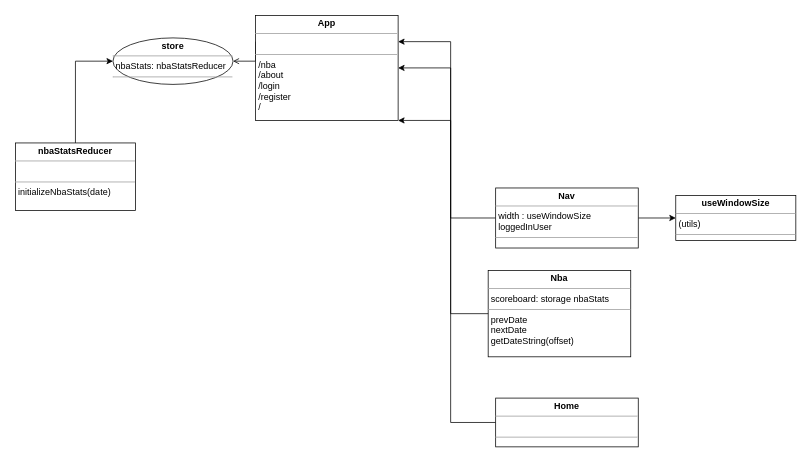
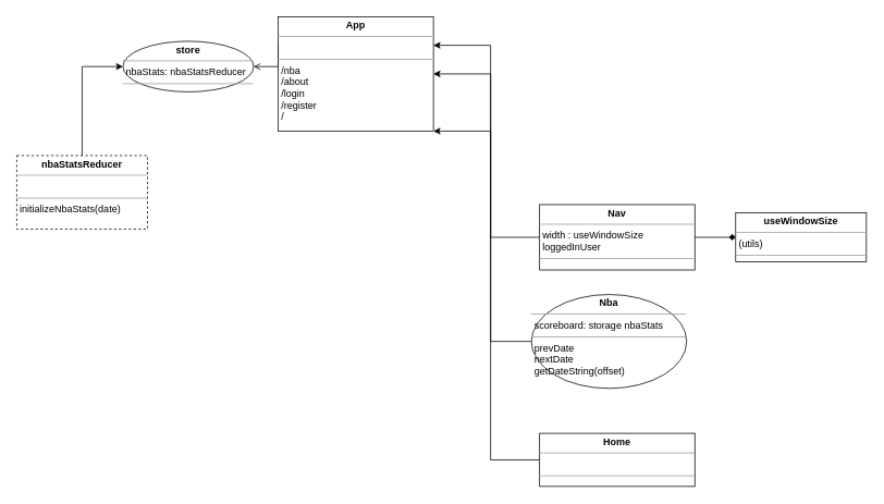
- <mxCell id="14" value="&lt;p style=&quot;margin: 0px ; margin-top: 4px ; text-align: center&quot;&gt;&lt;b&gt;nbaStatsReducer&lt;/b&gt;&lt;/p&gt;&lt;hr size=&quot;1&quot;&gt;&lt;p style=&quot;margin: 0px ; margin-left: 4px&quot;&gt;&lt;br&gt;&lt;/p&gt;&lt;hr size=&quot;1&quot;&gt;&lt;p style=&quot;margin: 0px ; margin-left: 4px&quot;&gt;initializeNbaStats(date)&lt;/p&gt;" style="verticalAlign=top;align=left;overflow=fill;fontSize=12;fontFamily=Helvetica;html=1;" vertex="1" parent="1"><mxGeometry x="20" y="190" width="160" height="90" as="geometry" /></mxCell>
+ <mxCell id="14" value="&lt;p style=&quot;margin: 0px ; margin-top: 4px ; text-align: center&quot;&gt;&lt;b&gt;nbaStatsReducer&lt;/b&gt;&lt;/p&gt;&lt;hr size=&quot;1&quot;&gt;&lt;p style=&quot;margin: 0px ; margin-left: 4px&quot;&gt;&lt;br&gt;&lt;/p&gt;&lt;hr size=&quot;1&quot;&gt;&lt;p style=&quot;margin: 0px ; margin-left: 4px&quot;&gt;initializeNbaStats(date)&lt;/p&gt;" style="verticalAlign=top;align=left;overflow=fill;fontSize=12;fontFamily=Helvetica;html=1;dashed=1;" vertex="1" parent="1"><mxGeometry x="20" y="190" width="160" height="90" as="geometry" /></mxCell>
- <mxCell id="4" style="edgeStyle=orthogonalEdgeStyle;rounded=0;orthogonalLoop=1;jettySize=auto;html=1;entryX=0;entryY=0.5;entryDx=0;entryDy=0;exitX=1;exitY=0.5;exitDx=0;exitDy=0;" edge="1" parent="1" source="8" target="12"><mxGeometry relative="1" as="geometry"><mxPoint x="1040" y="279" as="sourcePoint" /><mxPoint x="890" y="316.5" as="targetPoint" /></mxGeometry></mxCell>
+ <mxCell id="4" style="edgeStyle=orthogonalEdgeStyle;rounded=0;orthogonalLoop=1;jettySize=auto;html=1;entryX=0;entryY=0.5;entryDx=0;entryDy=0;exitX=1;exitY=0.5;exitDx=0;exitDy=0;endArrow=diamond;" edge="1" parent="1" source="8" target="12"><mxGeometry relative="1" as="geometry"><mxPoint x="1040" y="279" as="sourcePoint" /><mxPoint x="890" y="316.5" as="targetPoint" /></mxGeometry></mxCell>
- <mxCell id="11" value="&lt;p style=&quot;margin: 0px ; margin-top: 4px ; text-align: center&quot;&gt;&lt;b&gt;Nba&lt;/b&gt;&lt;/p&gt;&lt;hr size=&quot;1&quot;&gt;&lt;p style=&quot;margin: 0px ; margin-left: 4px&quot;&gt;scoreboard: storage nbaStats&lt;/p&gt;&lt;hr size=&quot;1&quot;&gt;&lt;p style=&quot;margin: 0px ; margin-left: 4px&quot;&gt;prevDate&lt;/p&gt;&lt;p style=&quot;margin: 0px ; margin-left: 4px&quot;&gt;nextDate&lt;/p&gt;&lt;p style=&quot;margin: 0px ; margin-left: 4px&quot;&gt;getDateString(offset)&lt;/p&gt;" style="verticalAlign=top;align=left;overflow=fill;fontSize=12;fontFamily=Helvetica;html=1;fillColor=none;" vertex="1" parent="1"><mxGeometry x="650" y="360" width="190" height="115" as="geometry" /></mxCell>
+ <mxCell id="11" value="&lt;p style=&quot;margin: 0px ; margin-top: 4px ; text-align: center&quot;&gt;&lt;b&gt;Nba&lt;/b&gt;&lt;/p&gt;&lt;hr size=&quot;1&quot;&gt;&lt;p style=&quot;margin: 0px ; margin-left: 4px&quot;&gt;scoreboard: storage nbaStats&lt;/p&gt;&lt;hr size=&quot;1&quot;&gt;&lt;p style=&quot;margin: 0px ; margin-left: 4px&quot;&gt;prevDate&lt;/p&gt;&lt;p style=&quot;margin: 0px ; margin-left: 4px&quot;&gt;nextDate&lt;/p&gt;&lt;p style=&quot;margin: 0px ; margin-left: 4px&quot;&gt;getDateString(offset)&lt;/p&gt;" style="ellipse;verticalAlign=top;align=left;overflow=fill;fontSize=12;fontFamily=Helvetica;html=1;fillColor=none;" vertex="1" parent="1"><mxGeometry x="650" y="360" width="190" height="115" as="geometry" /></mxCell>
